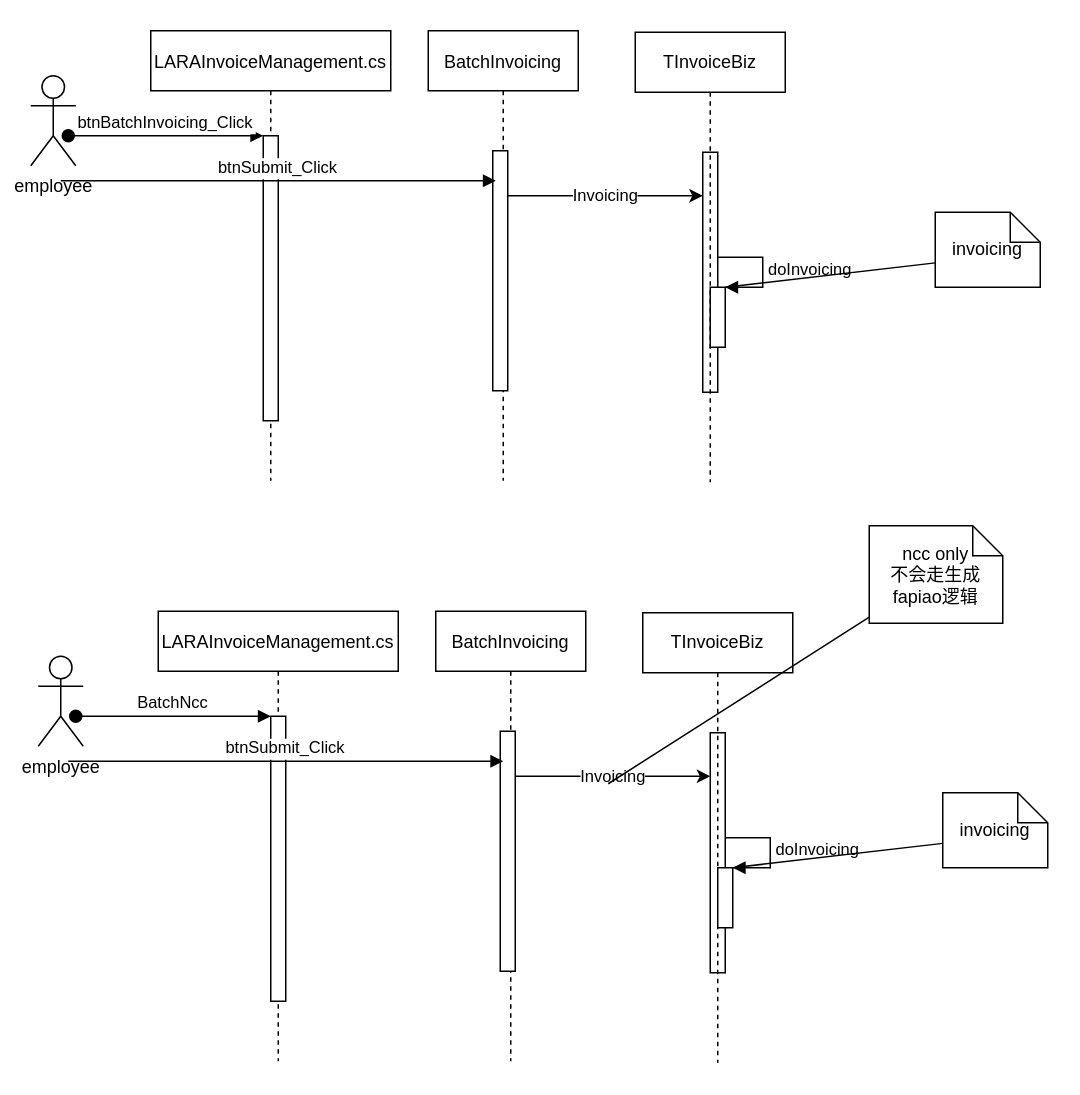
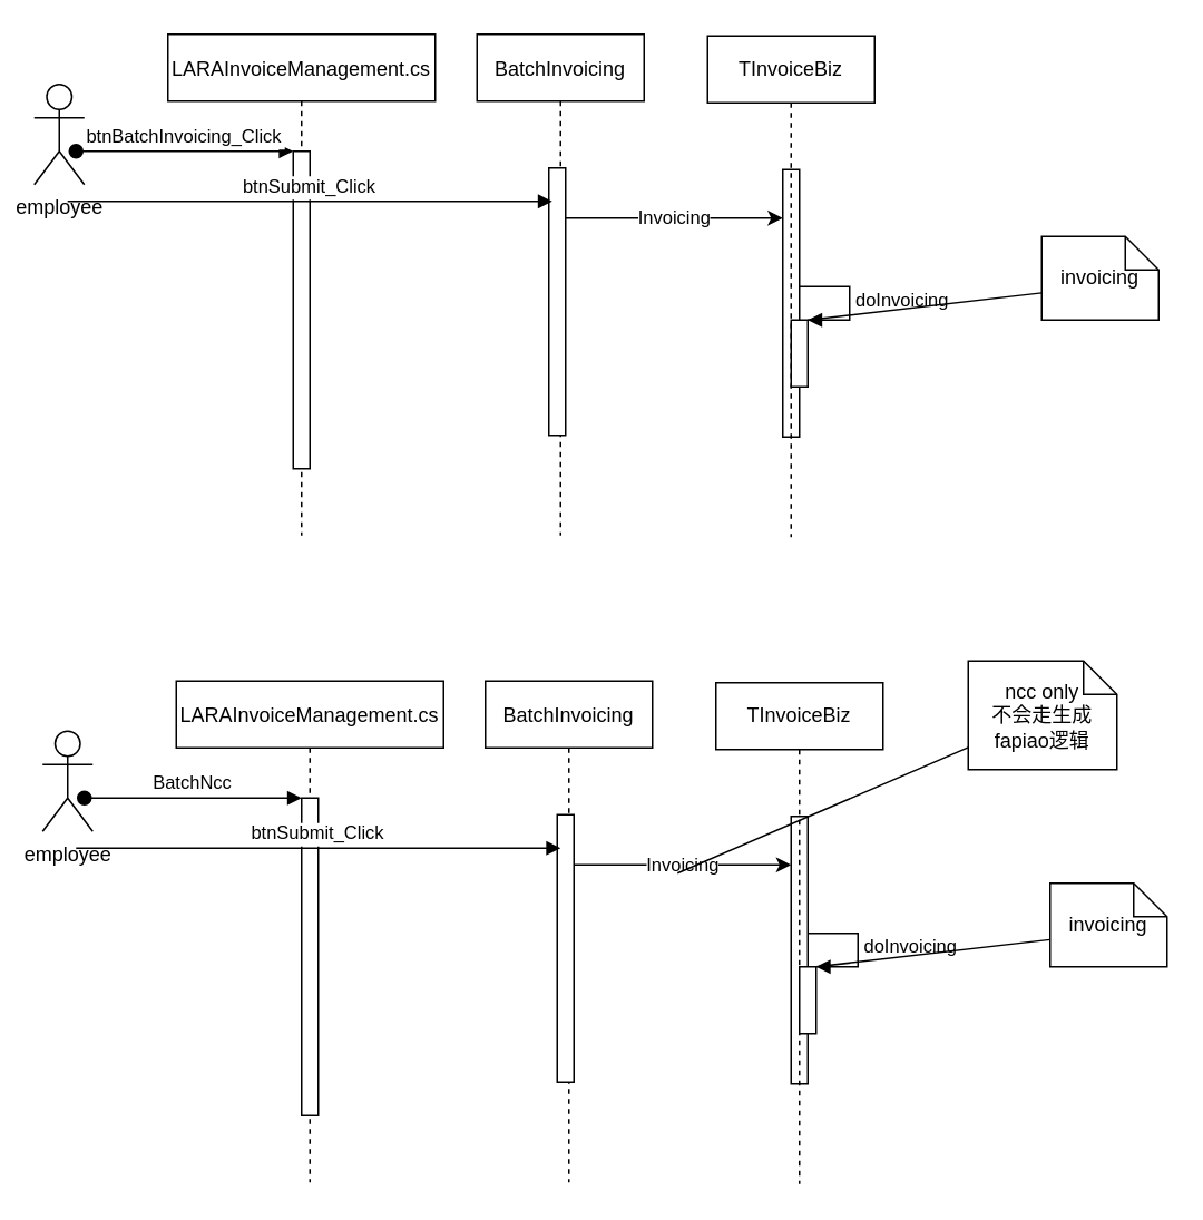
- <mxCell id="30" value="ncc only&lt;br&gt;不会走生成fapiao逻辑" style="shape=note;size=20;whiteSpace=wrap;html=1;" vertex="1" parent="1"><mxGeometry x="579" y="350" width="89" height="65" as="geometry" /></mxCell>
+ <mxCell id="30" value="ncc only&lt;br&gt;不会走生成fapiao逻辑" style="shape=note;size=20;whiteSpace=wrap;html=1;" vertex="1" parent="1"><mxGeometry x="579" y="395" width="89" height="65" as="geometry" /></mxCell>
